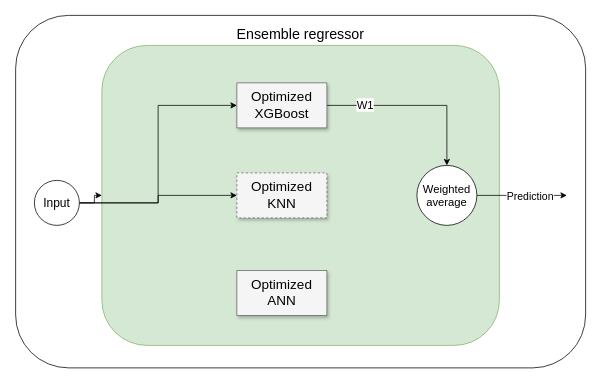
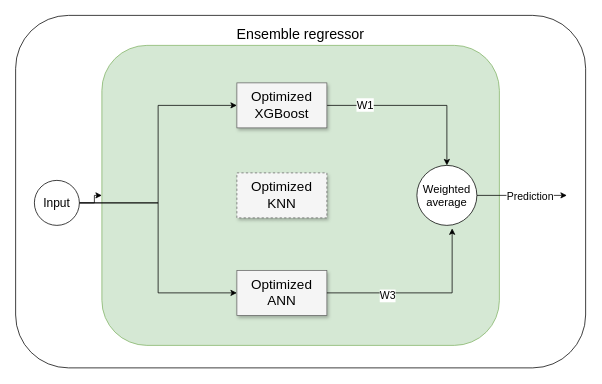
- <mxCell id="10" style="edgeStyle=orthogonalEdgeStyle;rounded=0;orthogonalLoop=1;jettySize=auto;html=1;exitX=1;exitY=0.5;exitDx=0;exitDy=0;" edge="1" parent="1" source="11" target="7"><mxGeometry relative="1" as="geometry" /></mxCell>
+ <mxCell id="10" style="edgeStyle=orthogonalEdgeStyle;rounded=0;orthogonalLoop=1;jettySize=auto;html=1;exitX=1;exitY=0.5;exitDx=0;exitDy=0;entryX=0;entryY=0.5;entryDx=0;entryDy=0;" edge="1" parent="1" source="11" target="8"><mxGeometry relative="1" as="geometry" /></mxCell>
+ <mxCell id="16" style="edgeStyle=orthogonalEdgeStyle;rounded=0;orthogonalLoop=1;jettySize=auto;html=1;exitX=1;exitY=0.5;exitDx=0;exitDy=0;entryX=0.588;entryY=1.05;entryDx=0;entryDy=0;entryPerimeter=0;" edge="1" parent="1" source="8" target="15"><mxGeometry relative="1" as="geometry" /></mxCell>
+ <mxCell id="17" value="&lt;font style=&quot;font-size: 14px;&quot;&gt;W3&lt;/font&gt;" style="edgeLabel;html=1;align=center;verticalAlign=middle;resizable=0;points=[];" vertex="1" connectable="0" parent="16"><mxGeometry x="-0.368" y="-3" relative="1" as="geometry"><mxPoint as="offset" /></mxGeometry></mxCell>
